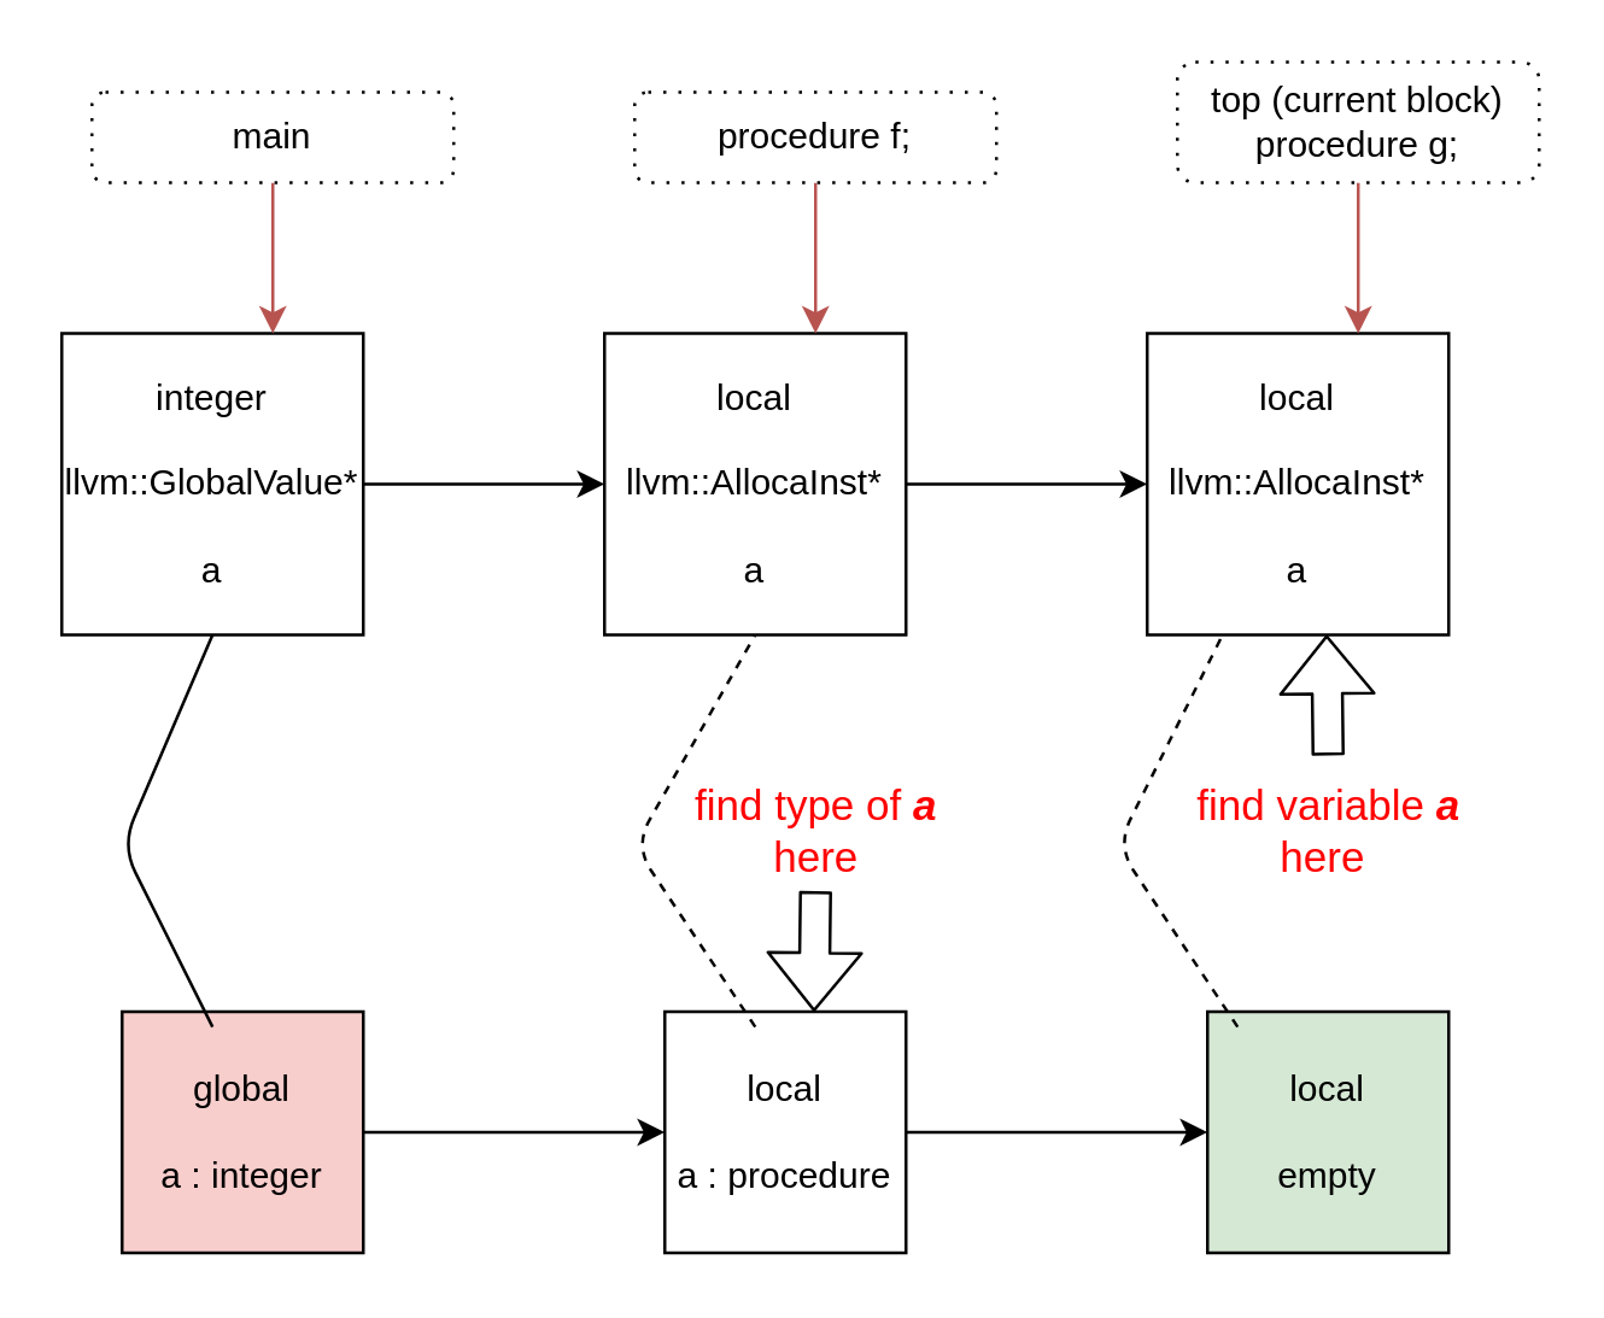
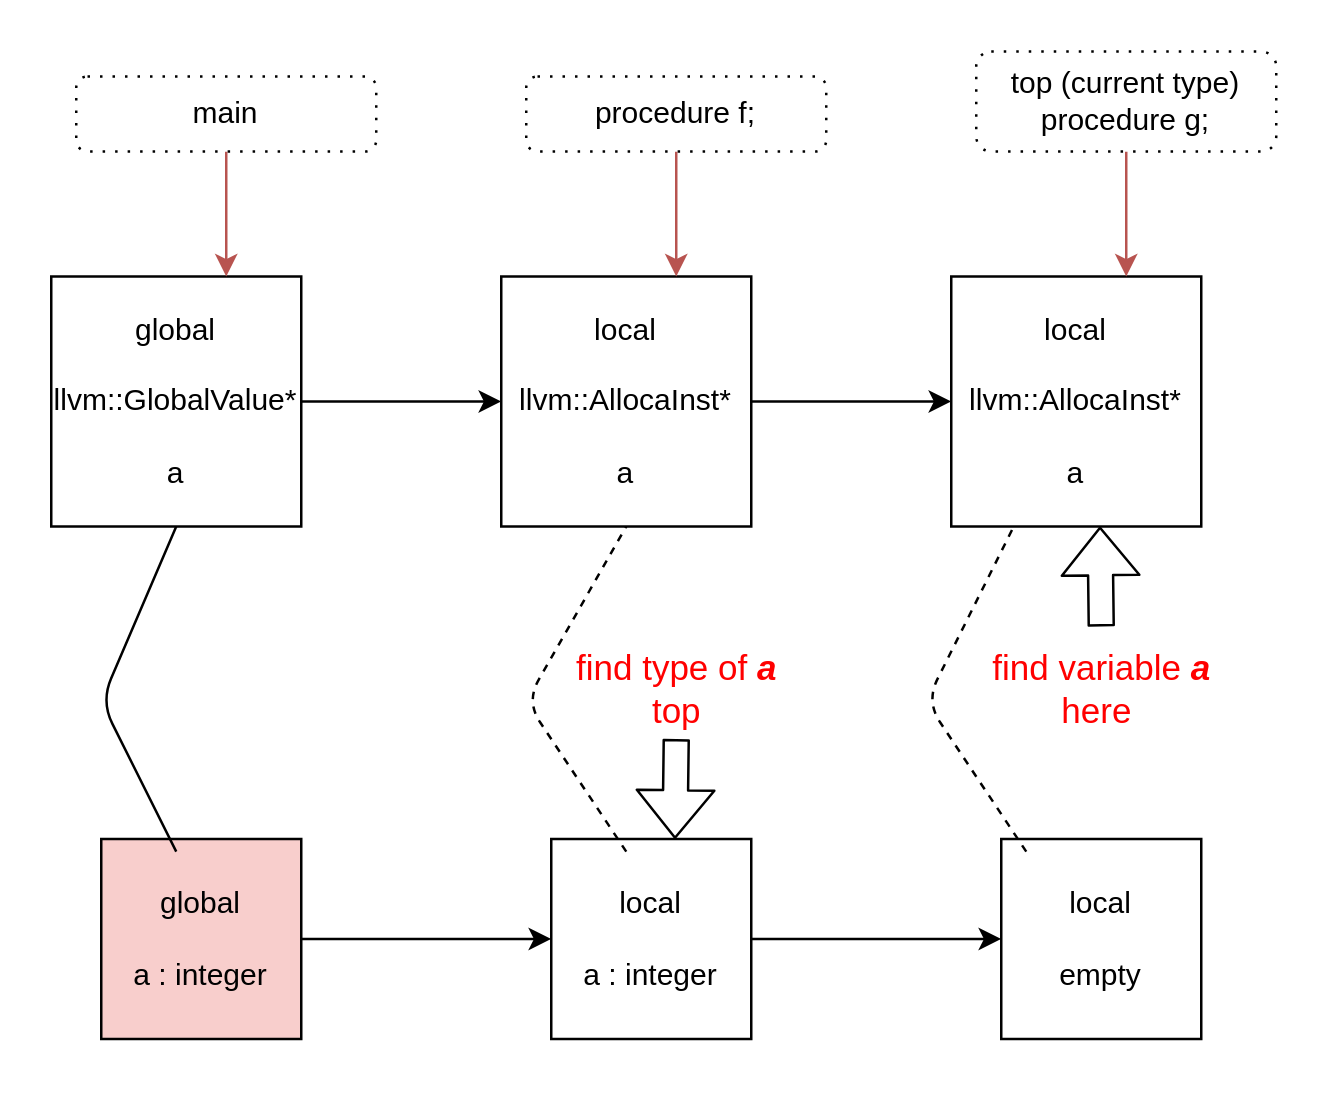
- <mxCell id="11" value="top (current block)&lt;br&gt;procedure g;" style="shape=ext;rounded=1;html=1;whiteSpace=wrap;dashed=1;dashPattern=1 4;" vertex="1" parent="1"><mxGeometry x="390" y="20" width="120" height="40" as="geometry" /></mxCell>
+ <mxCell id="11" value="top (current type)&lt;br&gt;procedure g;" style="shape=ext;rounded=1;html=1;whiteSpace=wrap;dashed=1;dashPattern=1 4;" vertex="1" parent="1"><mxGeometry x="390" y="20" width="120" height="40" as="geometry" /></mxCell>
- <mxCell id="3" value="integer&lt;br&gt;&lt;br&gt;llvm::GlobalValue*&lt;br&gt;&lt;br&gt;a" style="whiteSpace=wrap;html=1;aspect=fixed;" vertex="1" parent="1"><mxGeometry x="20" y="110" width="100" height="100" as="geometry" /></mxCell>
+ <mxCell id="3" value="global&lt;br&gt;&lt;br&gt;llvm::GlobalValue*&lt;br&gt;&lt;br&gt;a" style="whiteSpace=wrap;html=1;aspect=fixed;" vertex="1" parent="1"><mxGeometry x="20" y="110" width="100" height="100" as="geometry" /></mxCell>
- <mxCell id="20" value="&lt;font color=&quot;#ff0000&quot; style=&quot;font-size: 14px&quot;&gt;find type of &lt;b style=&quot;font-style: italic&quot;&gt;a&lt;/b&gt;&lt;br&gt;here&lt;/font&gt;" style="text;html=1;resizable=0;autosize=1;align=center;verticalAlign=middle;points=[];fillColor=none;strokeColor=none;rounded=0;" vertex="1" parent="1"><mxGeometry x="220" y="255" width="100" height="40" as="geometry" /></mxCell>
+ <mxCell id="20" value="&lt;font color=&quot;#ff0000&quot; style=&quot;font-size: 14px&quot;&gt;find type of &lt;b style=&quot;font-style: italic&quot;&gt;a&lt;/b&gt;&lt;br&gt;top&lt;/font&gt;" style="text;html=1;resizable=0;autosize=1;align=center;verticalAlign=middle;points=[];fillColor=none;strokeColor=none;rounded=0;" vertex="1" parent="1"><mxGeometry x="220" y="255" width="100" height="40" as="geometry" /></mxCell>
- <mxCell id="17" value="local&lt;br&gt;&lt;br&gt;a : procedure" style="whiteSpace=wrap;html=1;aspect=fixed;" vertex="1" parent="1"><mxGeometry x="220" y="335" width="80" height="80" as="geometry" /></mxCell>
+ <mxCell id="17" value="local&lt;br&gt;&lt;br&gt;a : integer" style="whiteSpace=wrap;html=1;aspect=fixed;" vertex="1" parent="1"><mxGeometry x="220" y="335" width="80" height="80" as="geometry" /></mxCell>
- <mxCell id="18" value="local&lt;br&gt;&lt;br&gt;empty" style="whiteSpace=wrap;html=1;aspect=fixed;fillColor=#d5e8d4;" vertex="1" parent="1"><mxGeometry x="400" y="335" width="80" height="80" as="geometry" /></mxCell>
+ <mxCell id="18" value="local&lt;br&gt;&lt;br&gt;empty" style="whiteSpace=wrap;html=1;aspect=fixed;" vertex="1" parent="1"><mxGeometry x="400" y="335" width="80" height="80" as="geometry" /></mxCell>
